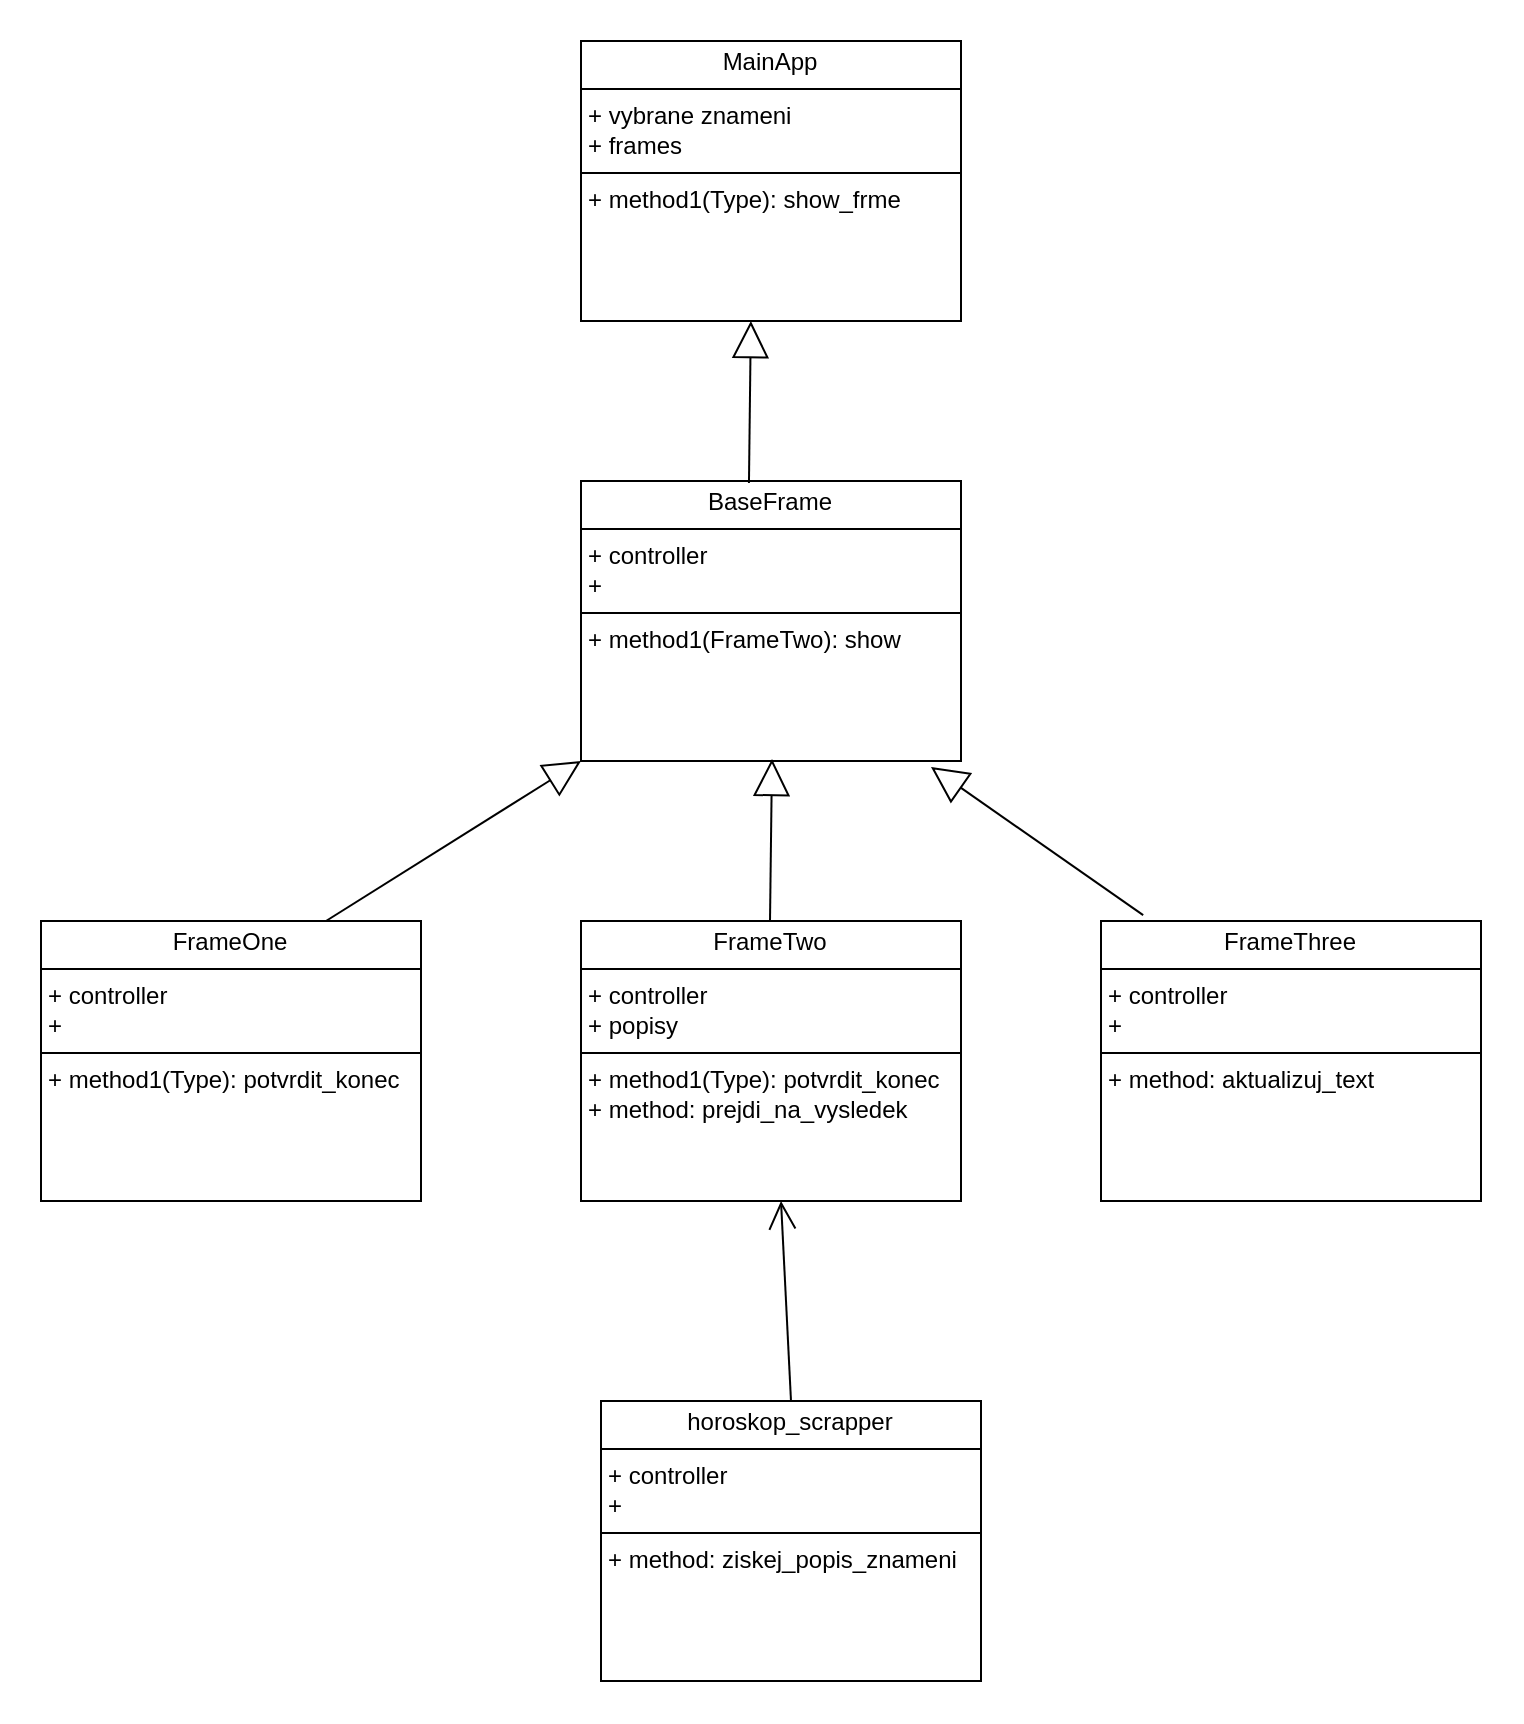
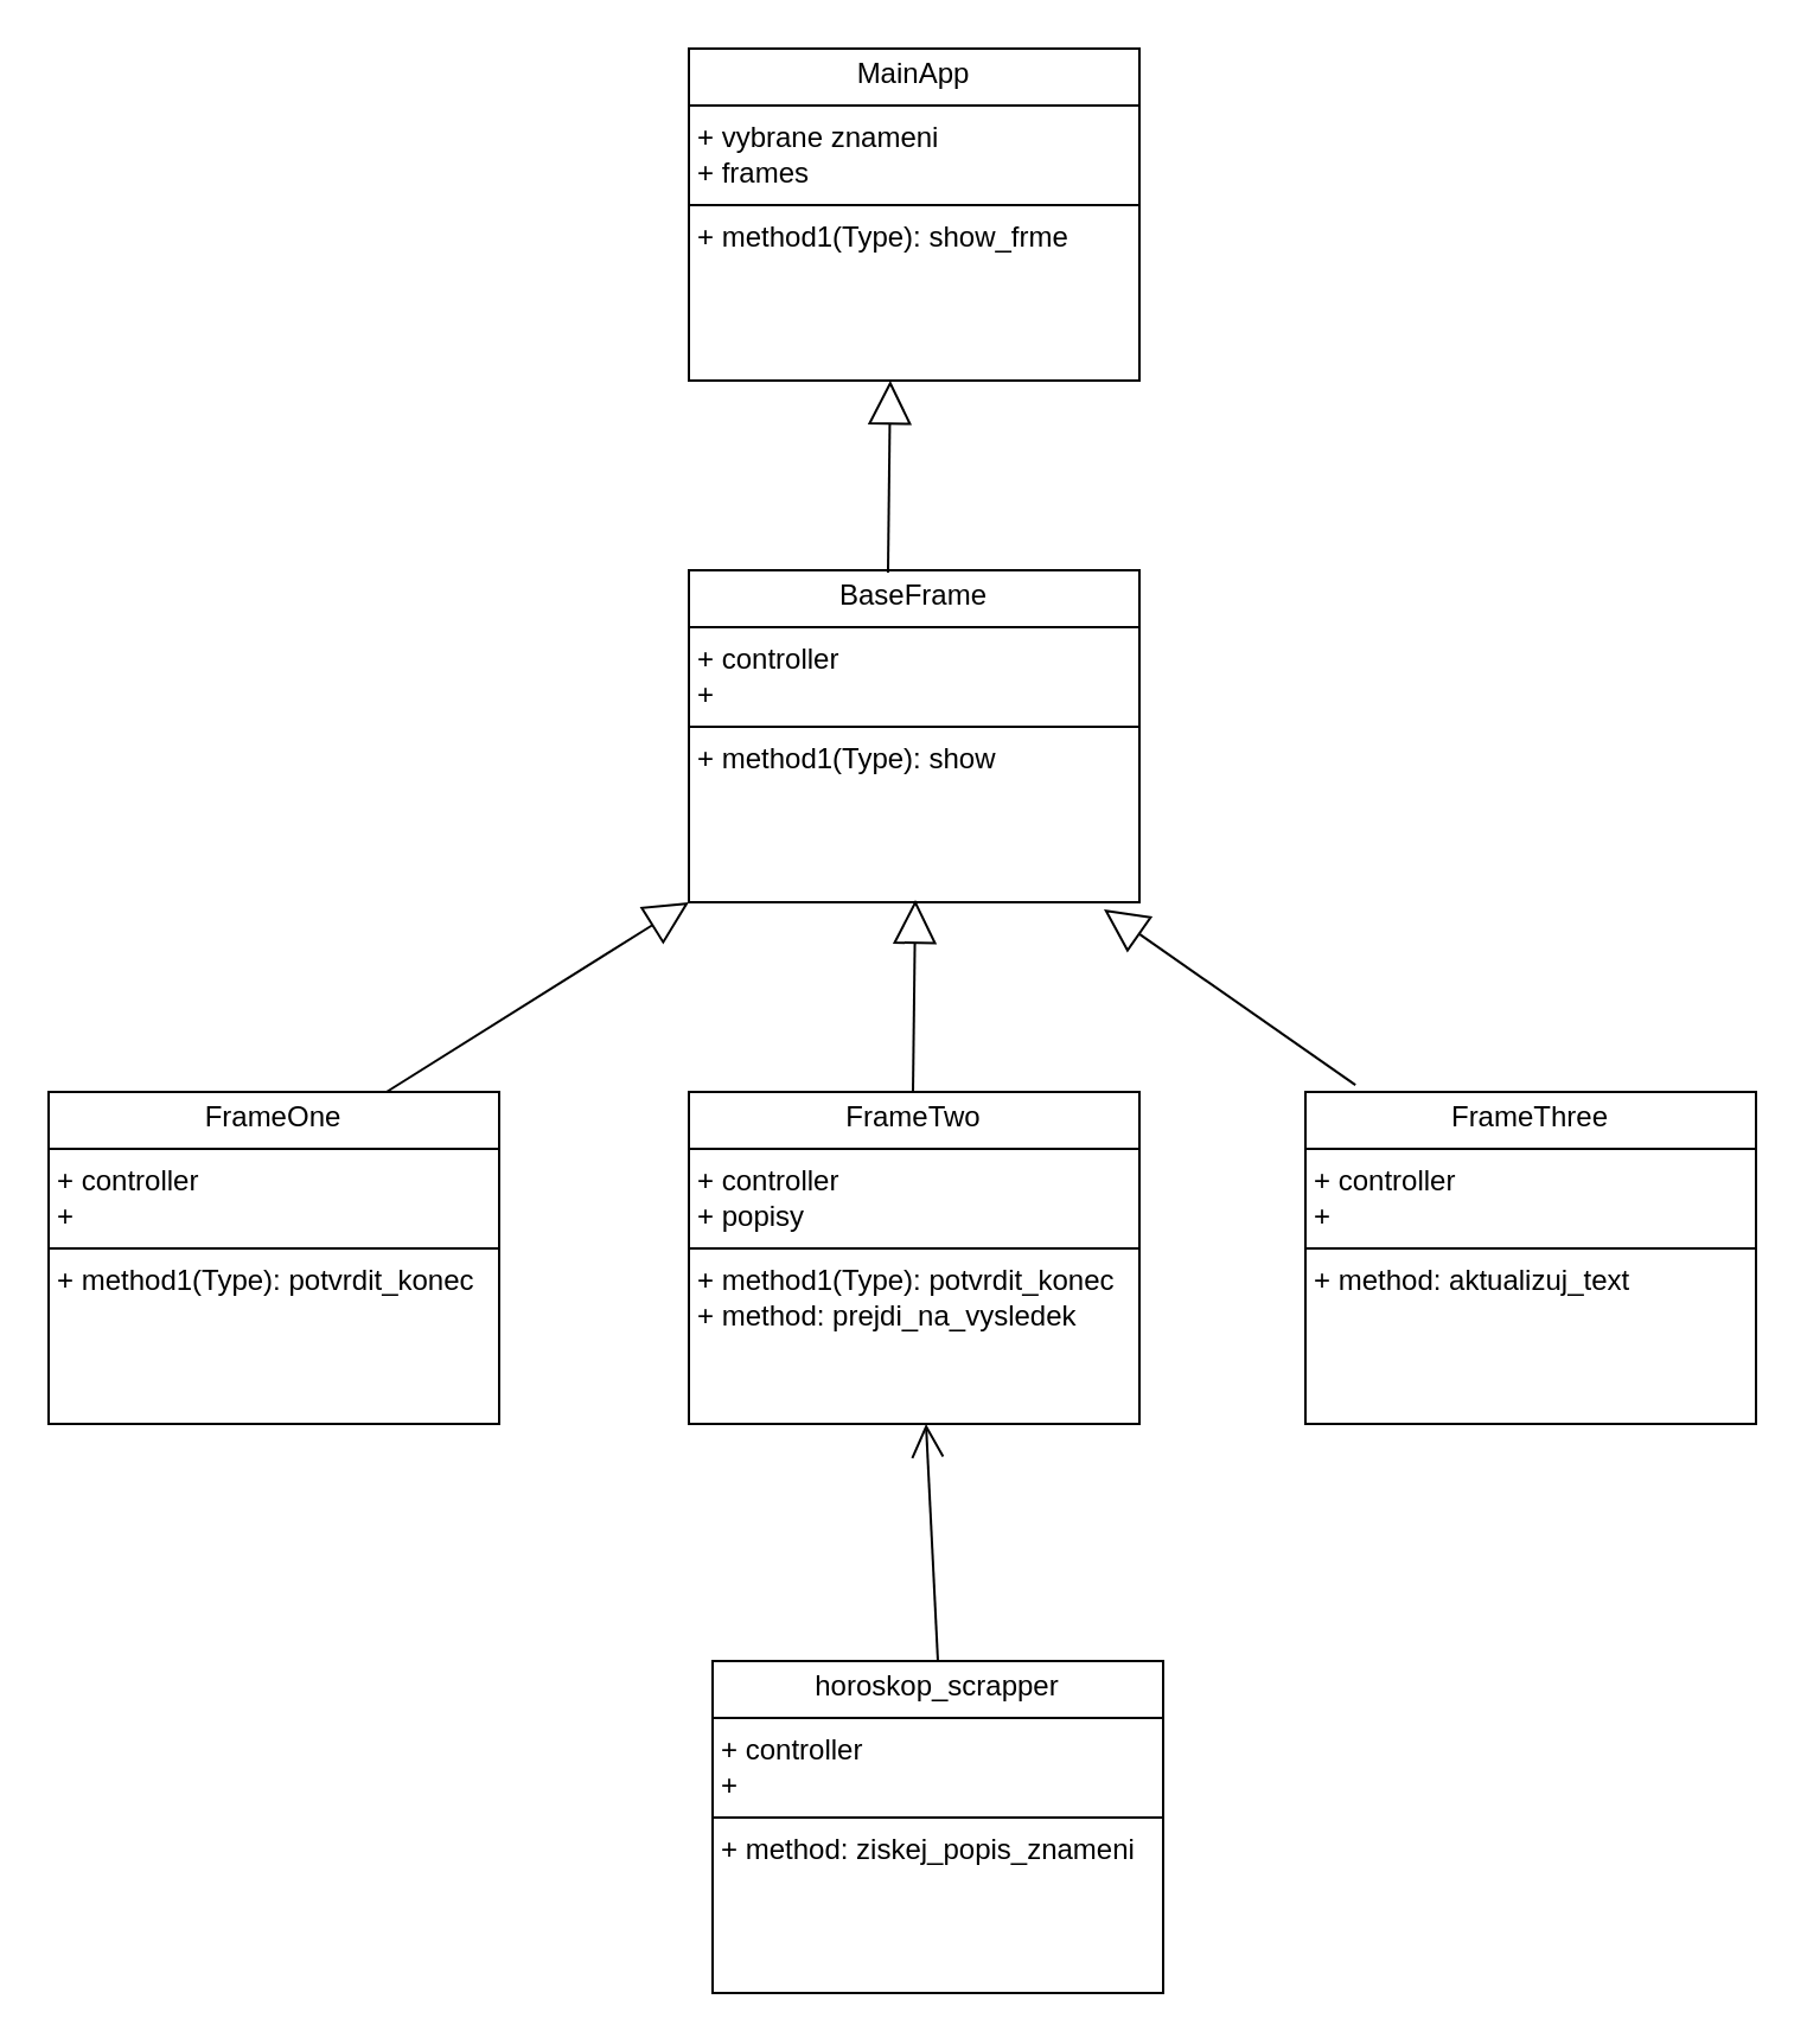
- <mxCell id="3" value="&lt;p style=&quot;margin:0px;margin-top:4px;text-align:center;&quot;&gt;BaseFrame&lt;/p&gt;&lt;hr size=&quot;1&quot; style=&quot;border-style:solid;&quot;&gt;&lt;p style=&quot;margin:0px;margin-left:4px;&quot;&gt;+ controller&lt;br&gt;+&amp;nbsp;&lt;/p&gt;&lt;hr size=&quot;1&quot; style=&quot;border-style:solid;&quot;&gt;&lt;p style=&quot;margin:0px;margin-left:4px;&quot;&gt;+ method1(FrameTwo): show&lt;br&gt;&lt;/p&gt;" style="verticalAlign=top;align=left;overflow=fill;html=1;whiteSpace=wrap;" vertex="1" parent="1"><mxGeometry x="290" y="240" width="190" height="140" as="geometry" /></mxCell>
+ <mxCell id="3" value="&lt;p style=&quot;margin:0px;margin-top:4px;text-align:center;&quot;&gt;BaseFrame&lt;/p&gt;&lt;hr size=&quot;1&quot; style=&quot;border-style:solid;&quot;&gt;&lt;p style=&quot;margin:0px;margin-left:4px;&quot;&gt;+ controller&lt;br&gt;+&amp;nbsp;&lt;/p&gt;&lt;hr size=&quot;1&quot; style=&quot;border-style:solid;&quot;&gt;&lt;p style=&quot;margin:0px;margin-left:4px;&quot;&gt;+ method1(Type): show&lt;br&gt;&lt;/p&gt;" style="verticalAlign=top;align=left;overflow=fill;html=1;whiteSpace=wrap;" vertex="1" parent="1"><mxGeometry x="290" y="240" width="190" height="140" as="geometry" /></mxCell>
